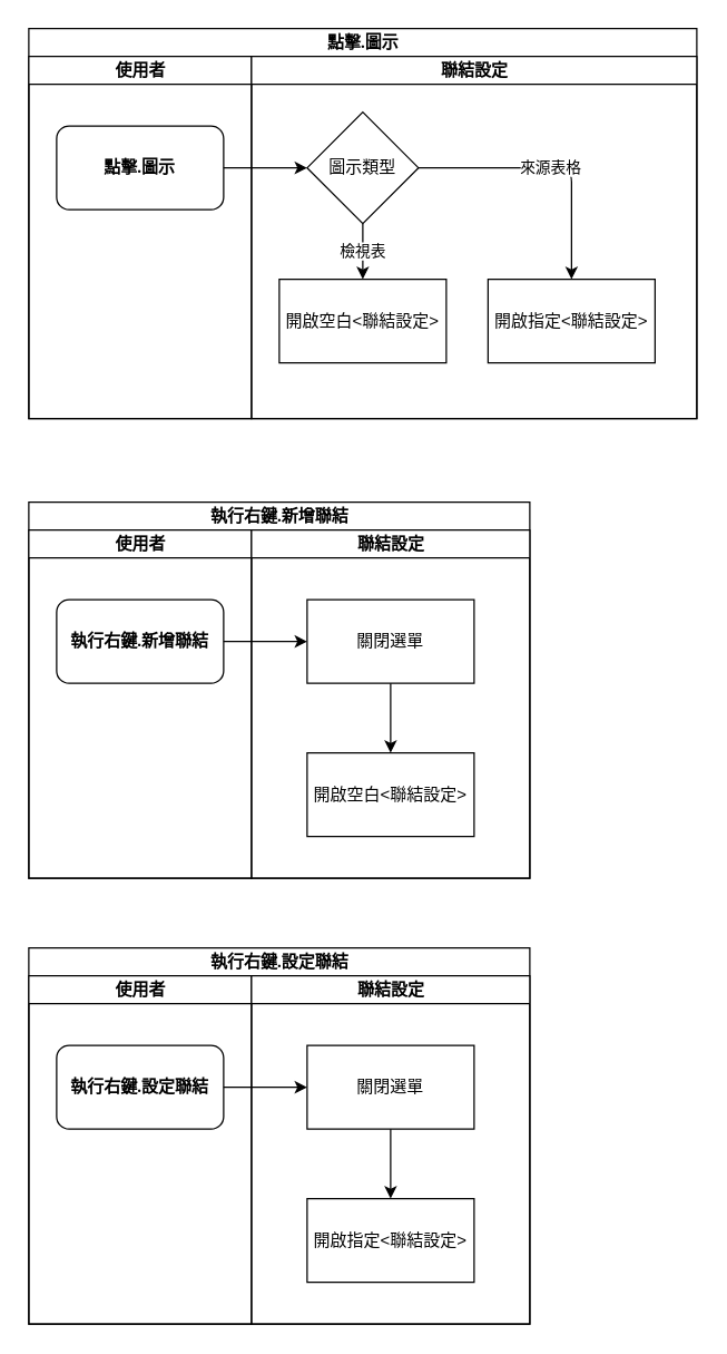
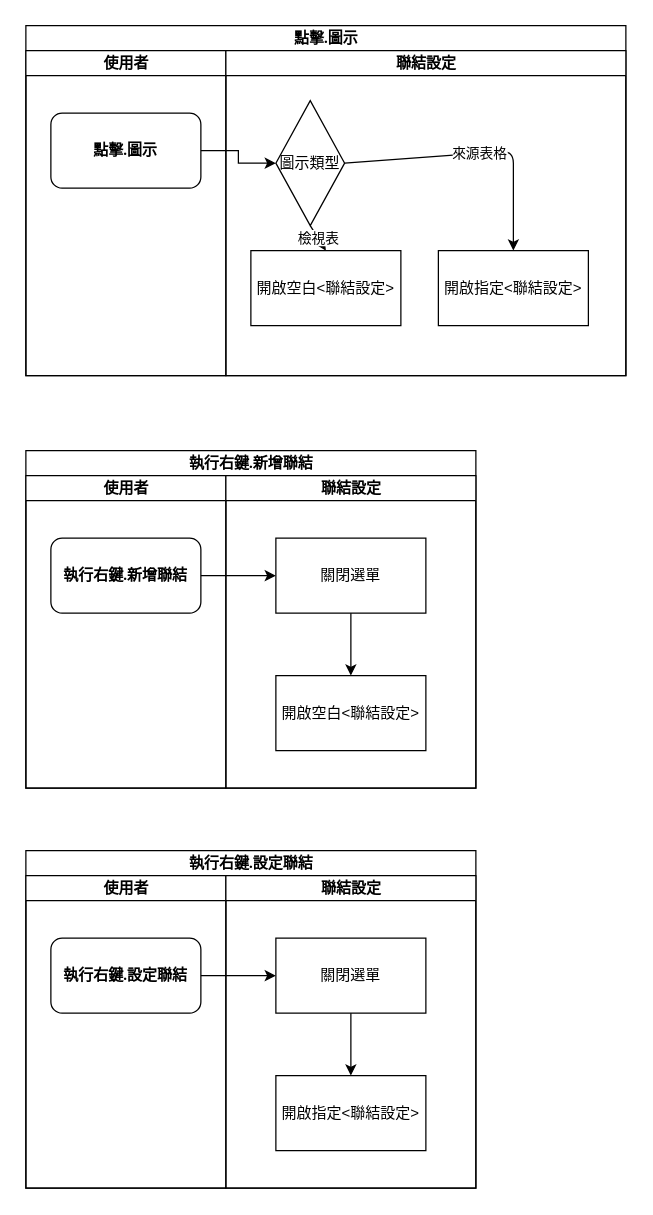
- <mxCell id="14" value="圖示類型" style="rhombus;whiteSpace=wrap;html=1;" vertex="1" parent="13"><mxGeometry x="40" y="40" width="80" height="80" as="geometry" /></mxCell>
+ <mxCell id="14" value="圖示類型" style="rhombus;whiteSpace=wrap;html=1;" vertex="1" parent="13"><mxGeometry x="40" y="40" width="55" height="100" as="geometry" /></mxCell>
